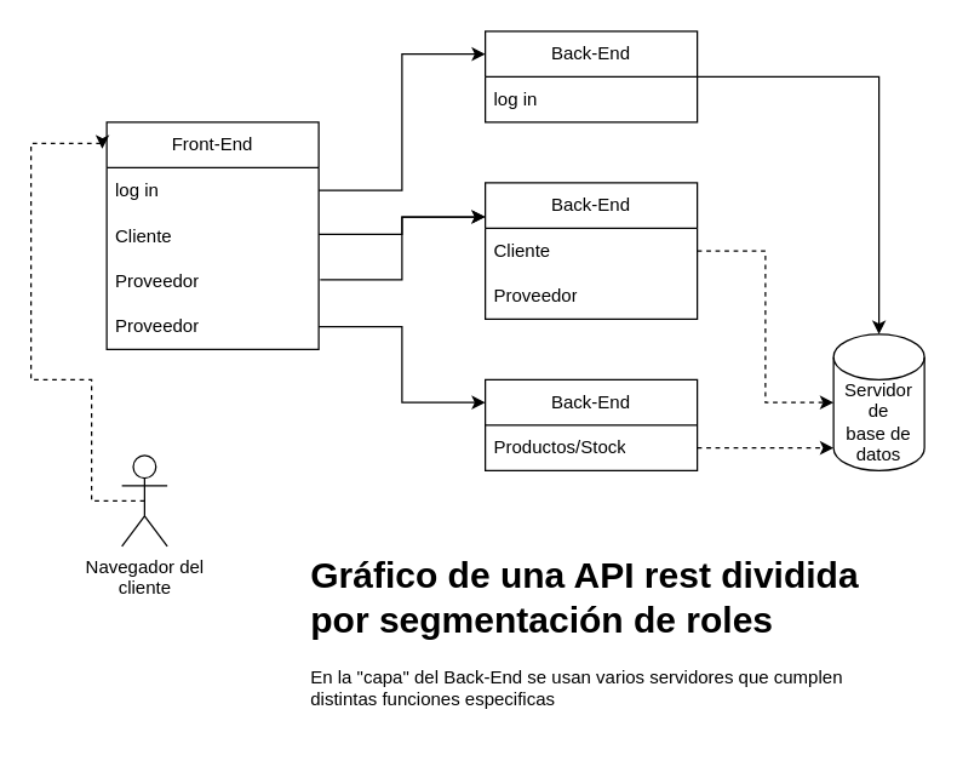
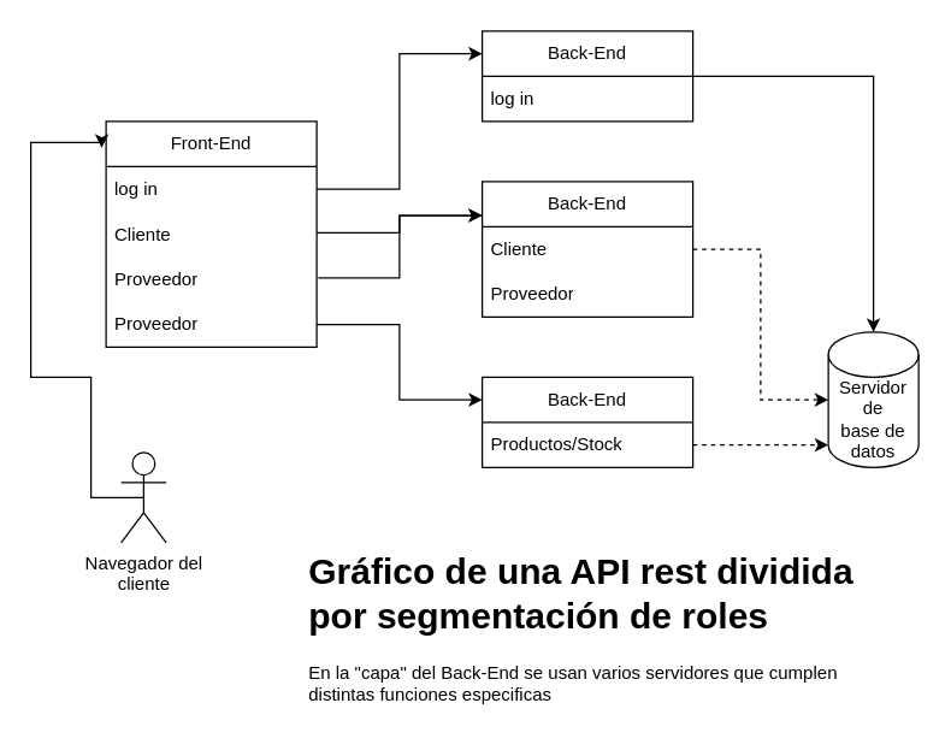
- <mxCell id="16" style="edgeStyle=orthogonalEdgeStyle;rounded=0;orthogonalLoop=1;jettySize=auto;html=1;exitX=0.5;exitY=0.5;exitDx=0;exitDy=0;exitPerimeter=0;entryX=-0.021;entryY=0.117;entryDx=0;entryDy=0;entryPerimeter=0;dashed=1;" edge="1" parent="1" source="17" target="4"><mxGeometry relative="1" as="geometry"><mxPoint x="10" y="140" as="targetPoint" /><Array as="points"><mxPoint x="60" y="330" /><mxPoint x="60" y="250" /><mxPoint x="20" y="250" /><mxPoint x="20" y="94" /></Array></mxGeometry></mxCell>
+ <mxCell id="16" style="edgeStyle=orthogonalEdgeStyle;rounded=0;orthogonalLoop=1;jettySize=auto;html=1;exitX=0.5;exitY=0.5;exitDx=0;exitDy=0;exitPerimeter=0;entryX=-0.021;entryY=0.117;entryDx=0;entryDy=0;entryPerimeter=0;" edge="1" parent="1" source="17" target="4"><mxGeometry relative="1" as="geometry"><mxPoint x="10" y="140" as="targetPoint" /><Array as="points"><mxPoint x="60" y="330" /><mxPoint x="60" y="250" /><mxPoint x="20" y="250" /><mxPoint x="20" y="94" /></Array></mxGeometry></mxCell>
